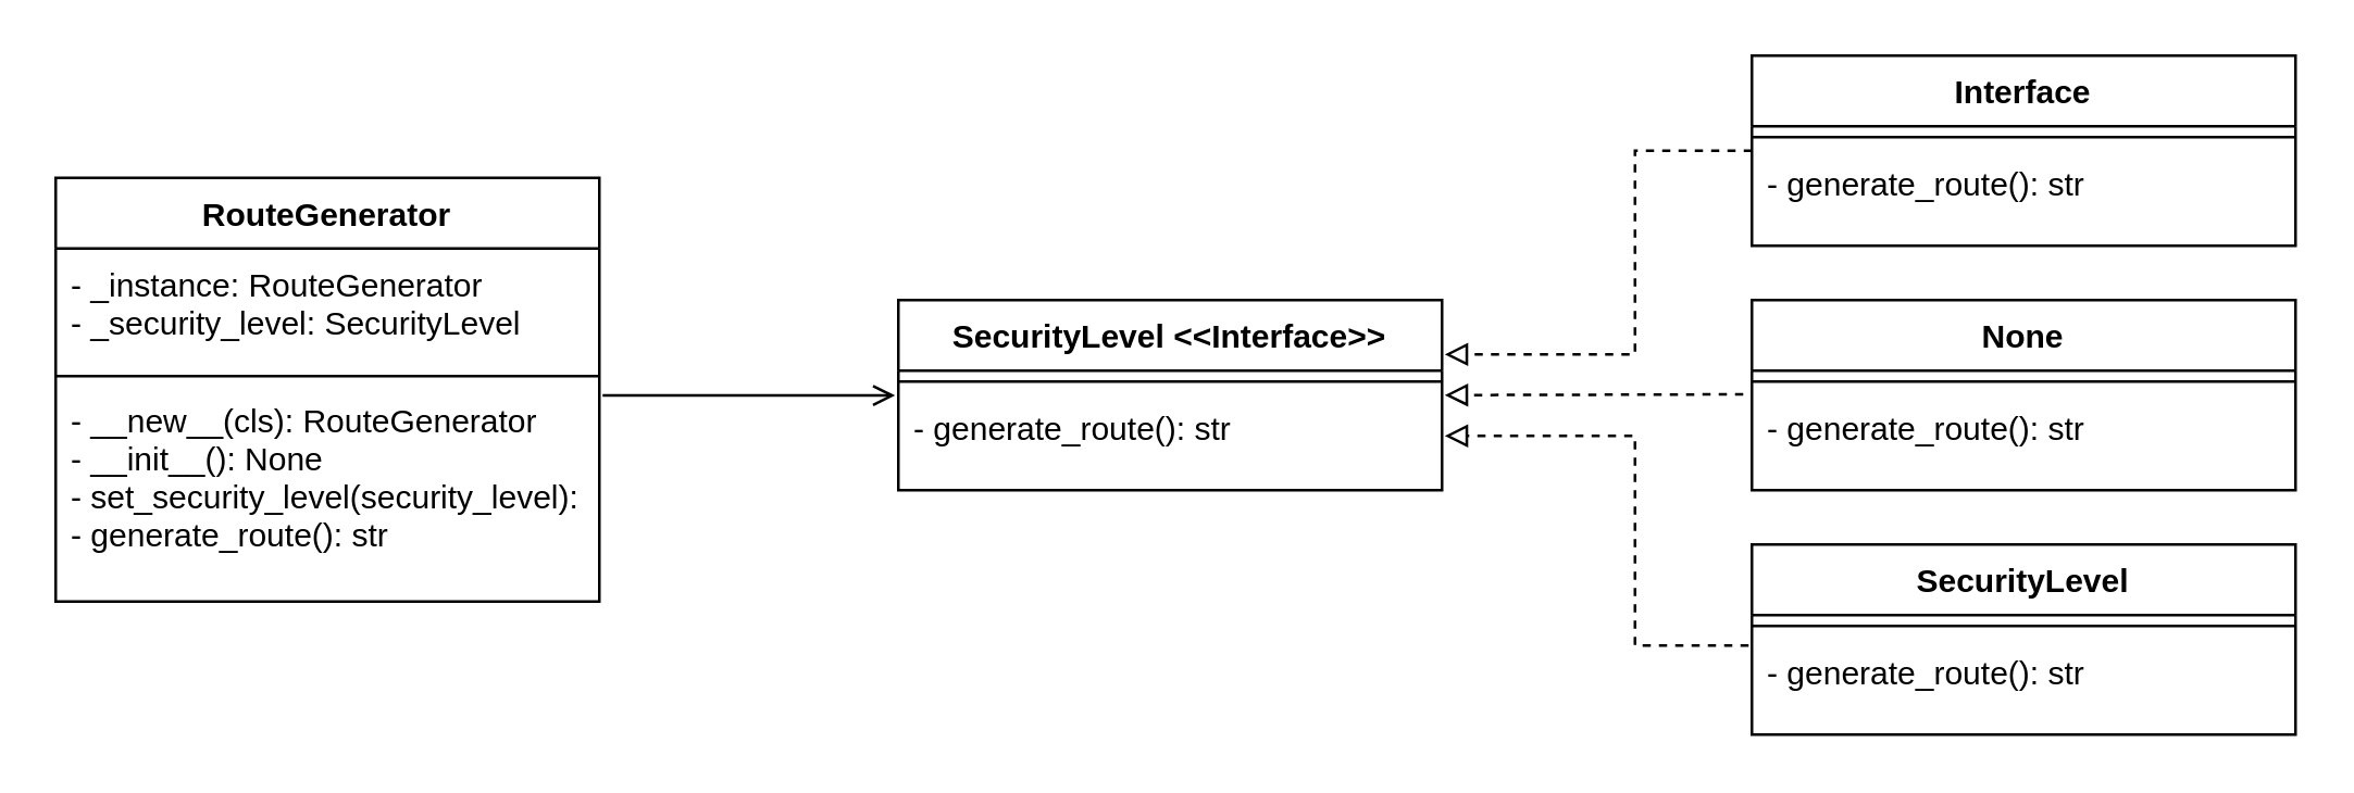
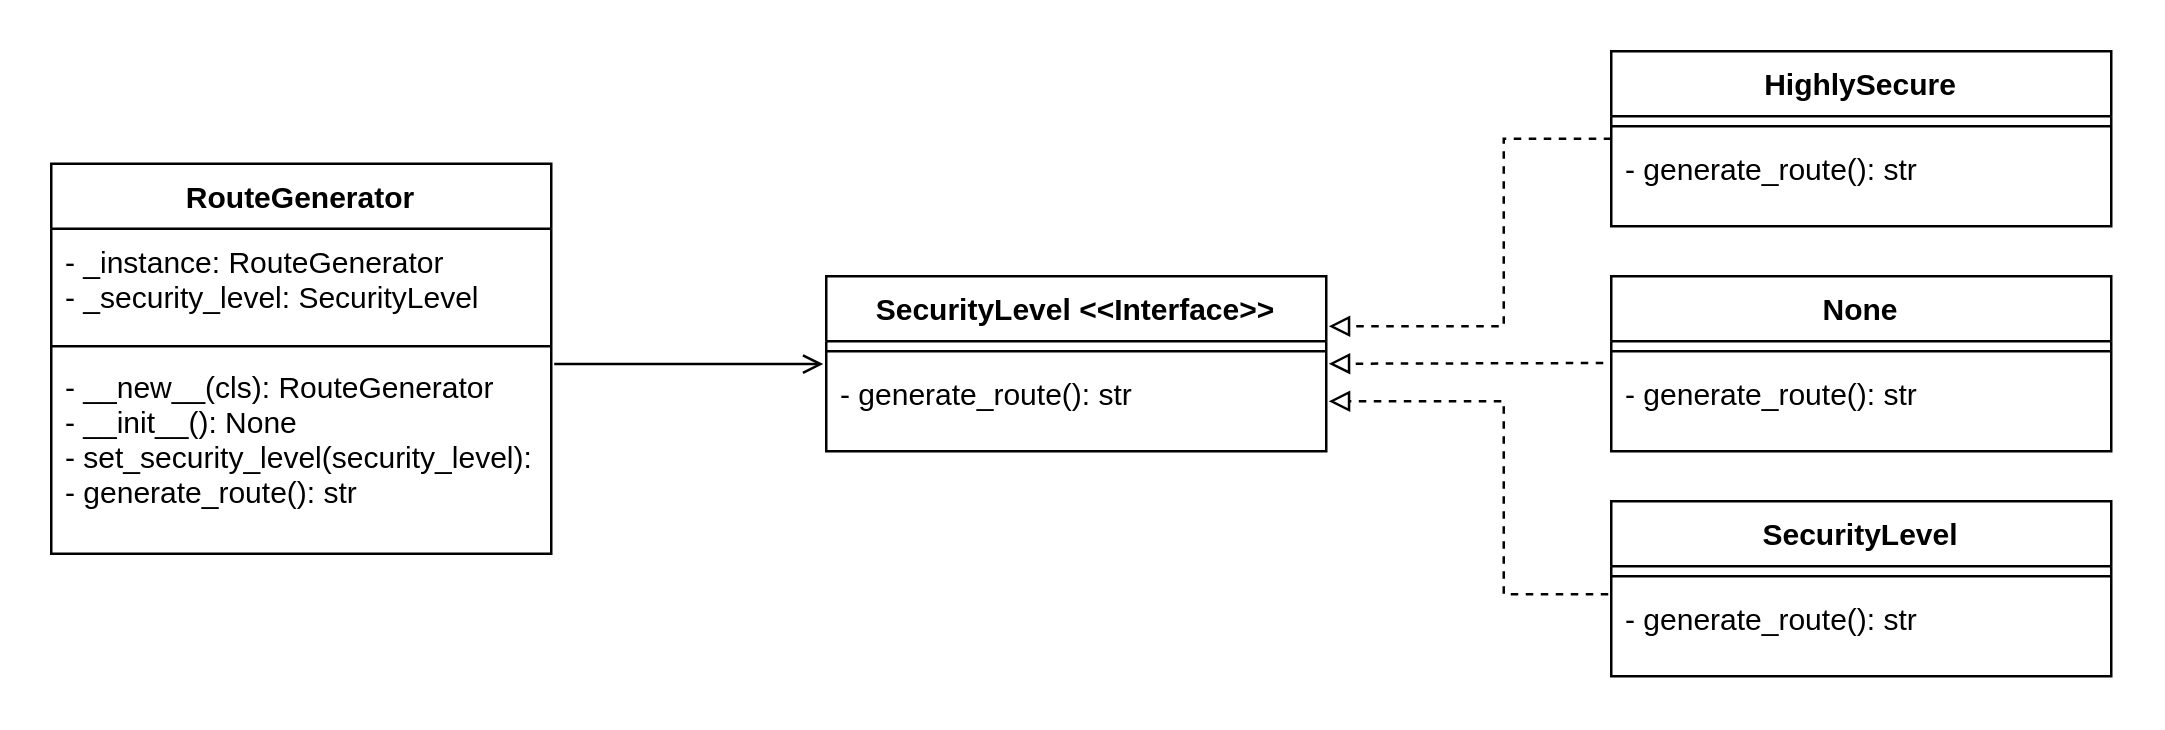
- <mxCell id="2" value="Interface     " style="swimlane;fontStyle=1;align=center;verticalAlign=top;childLayout=stackLayout;horizontal=1;startSize=26;horizontalStack=0;resizeParent=1;resizeLast=0;collapsible=1;marginBottom=0;rounded=0;shadow=0;strokeWidth=1;" parent="1" vertex="1"><mxGeometry x="644" y="20" width="200" height="70" as="geometry"><mxRectangle x="130" y="380" width="160" height="26" as="alternateBounds" /></mxGeometry></mxCell>
+ <mxCell id="2" value="HighlySecure     " style="swimlane;fontStyle=1;align=center;verticalAlign=top;childLayout=stackLayout;horizontal=1;startSize=26;horizontalStack=0;resizeParent=1;resizeLast=0;collapsible=1;marginBottom=0;rounded=0;shadow=0;strokeWidth=1;" parent="1" vertex="1"><mxGeometry x="644" y="20" width="200" height="70" as="geometry"><mxRectangle x="130" y="380" width="160" height="26" as="alternateBounds" /></mxGeometry></mxCell>
